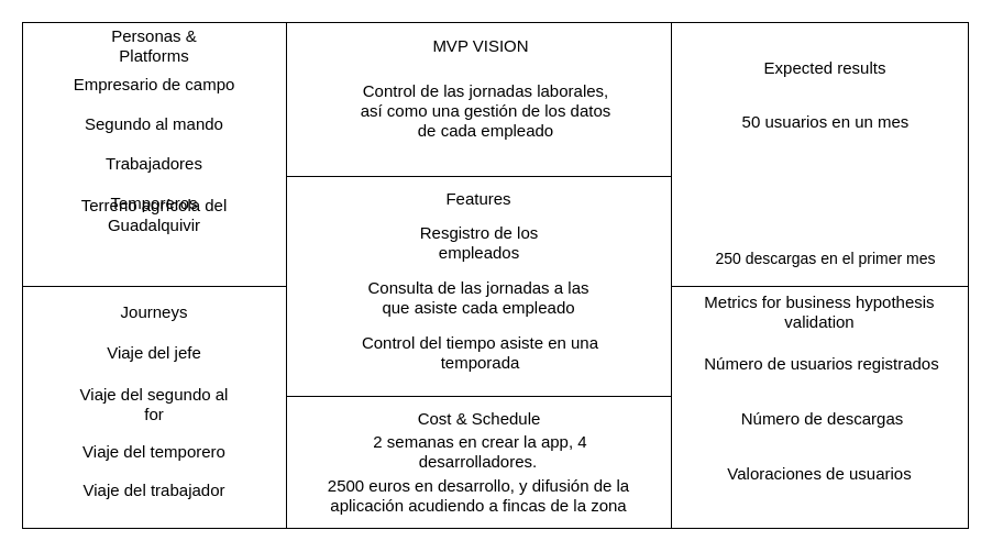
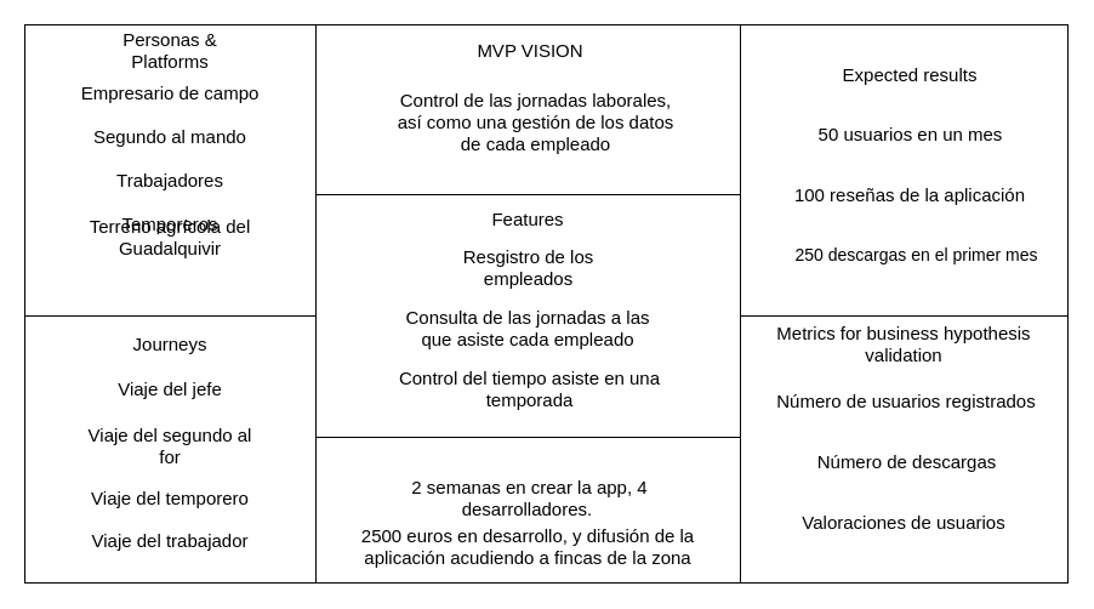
+ <mxCell id="32" value="100 reseñas de la aplicación" style="text;html=1;strokeColor=none;fillColor=none;align=center;verticalAlign=middle;whiteSpace=wrap;rounded=0;fontSize=15;" vertex="1" parent="1"><mxGeometry x="650" y="150" width="200" height="20" as="geometry" /></mxCell>
- <mxCell id="33" value="250 descargas en el primer mes" style="text;html=1;strokeColor=none;fillColor=none;align=center;verticalAlign=middle;whiteSpace=wrap;rounded=0;fontSize=14;" vertex="1" parent="1"><mxGeometry x="645" y="225" width="210.62" height="20" as="geometry" /></mxCell>
+ <mxCell id="33" value="250 descargas en el primer mes" style="text;html=1;strokeColor=none;fillColor=none;align=center;verticalAlign=middle;whiteSpace=wrap;rounded=0;fontSize=14;" vertex="1" parent="1"><mxGeometry x="650" y="200" width="210.62" height="20" as="geometry" /></mxCell>
- <mxCell id="12" value="Cost &amp;amp; Schedule" style="text;html=1;strokeColor=none;fillColor=none;align=center;verticalAlign=middle;whiteSpace=wrap;rounded=0;fontSize=15;" parent="1" vertex="1"><mxGeometry x="377.5" y="370" width="115" height="20" as="geometry" /></mxCell>
